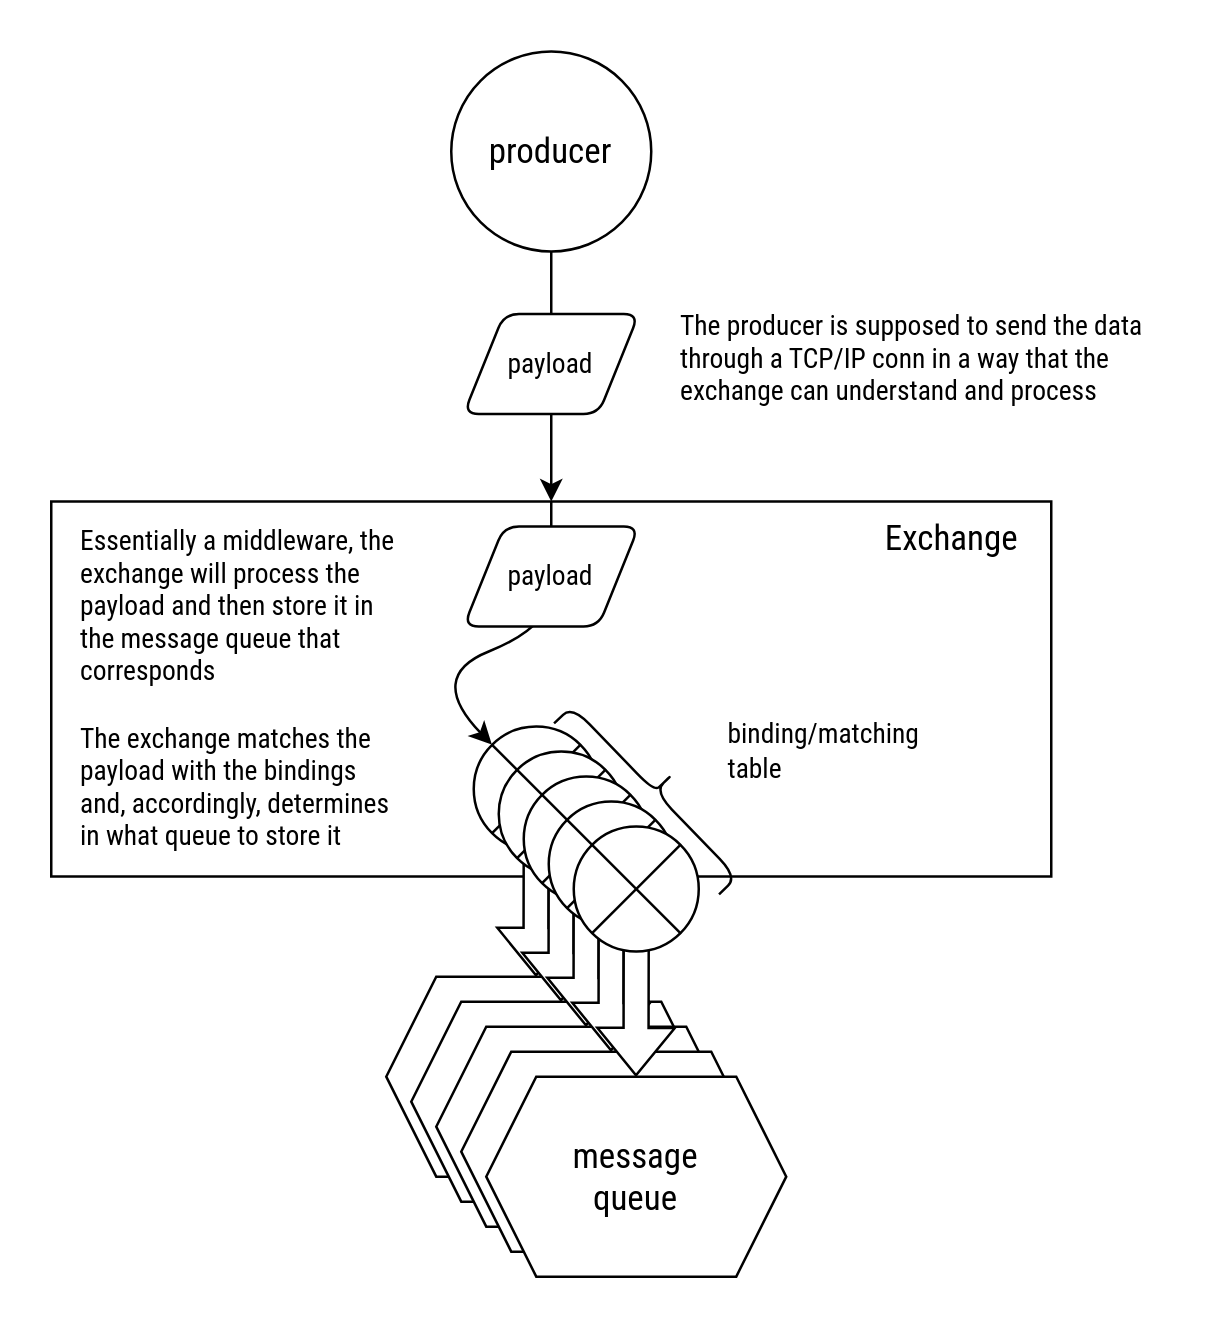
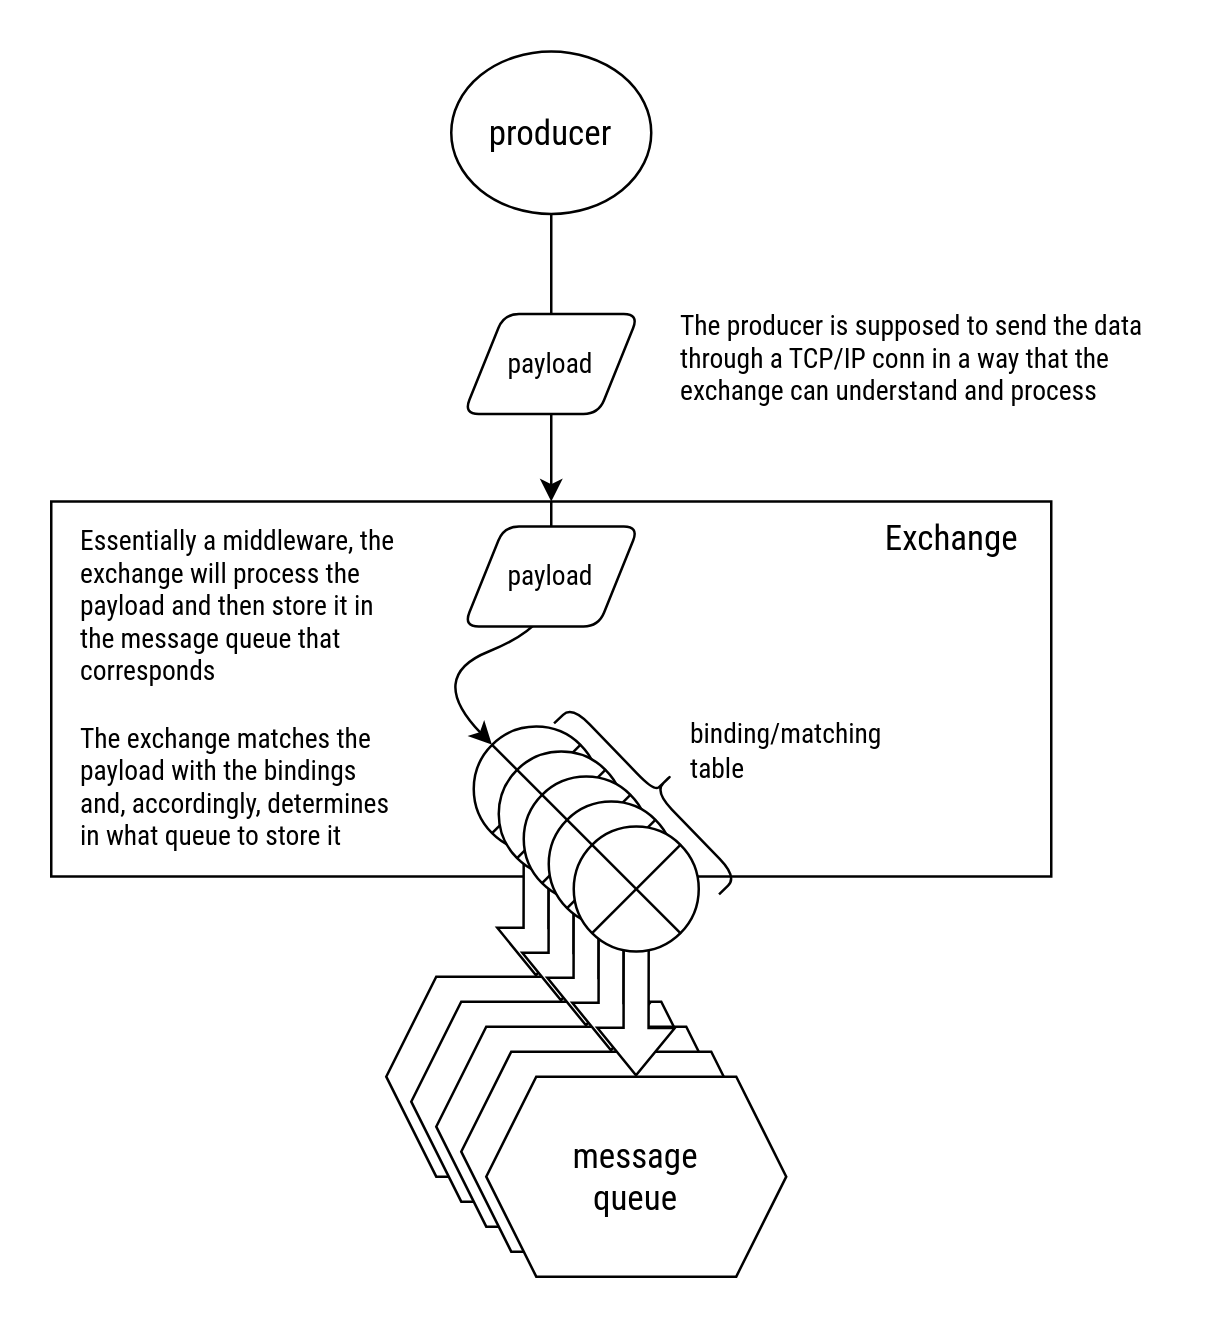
- <mxCell id="6" value="producer" style="ellipse;whiteSpace=wrap;html=1;aspect=fixed;horizontal=1;fontFamily=Roboto Condensed;fontSize=14;fontSource=https%3A%2F%2Ffonts.googleapis.com%2Fcss%3Ffamily%3DRoboto%2BCondensed;" parent="1" vertex="1"><mxGeometry x="180" y="20" width="80" height="80" as="geometry" /></mxCell>
+ <mxCell id="6" value="producer" style="ellipse;whiteSpace=wrap;html=1;aspect=fixed;horizontal=1;fontFamily=Roboto Condensed;fontSize=14;fontSource=https%3A%2F%2Ffonts.googleapis.com%2Fcss%3Ffamily%3DRoboto%2BCondensed;" parent="1" vertex="1"><mxGeometry x="180" y="20" width="80" height="65" as="geometry" /></mxCell>
- <mxCell id="24" value="binding/matching&lt;div&gt;table&lt;/div&gt;" style="text;align=left;verticalAlign=middle;whiteSpace=wrap;rounded=0;fontSize=11;fontFamily=Roboto Condensed;html=1;shadow=0;horizontal=1;fontSource=https%3A%2F%2Ffonts.googleapis.com%2Fcss%3Ffamily%3DRoboto%2BCondensed;" vertex="1" parent="1"><mxGeometry x="289" y="290" width="81" height="20" as="geometry" /></mxCell>
+ <mxCell id="24" value="binding/matching&lt;div&gt;table&lt;/div&gt;" style="text;align=left;verticalAlign=middle;whiteSpace=wrap;rounded=0;fontSize=11;fontFamily=Roboto Condensed;html=1;shadow=0;horizontal=1;fontSource=https%3A%2F%2Ffonts.googleapis.com%2Fcss%3Ffamily%3DRoboto%2BCondensed;" vertex="1" parent="1"><mxGeometry x="274" y="290" width="81" height="20" as="geometry" /></mxCell>
